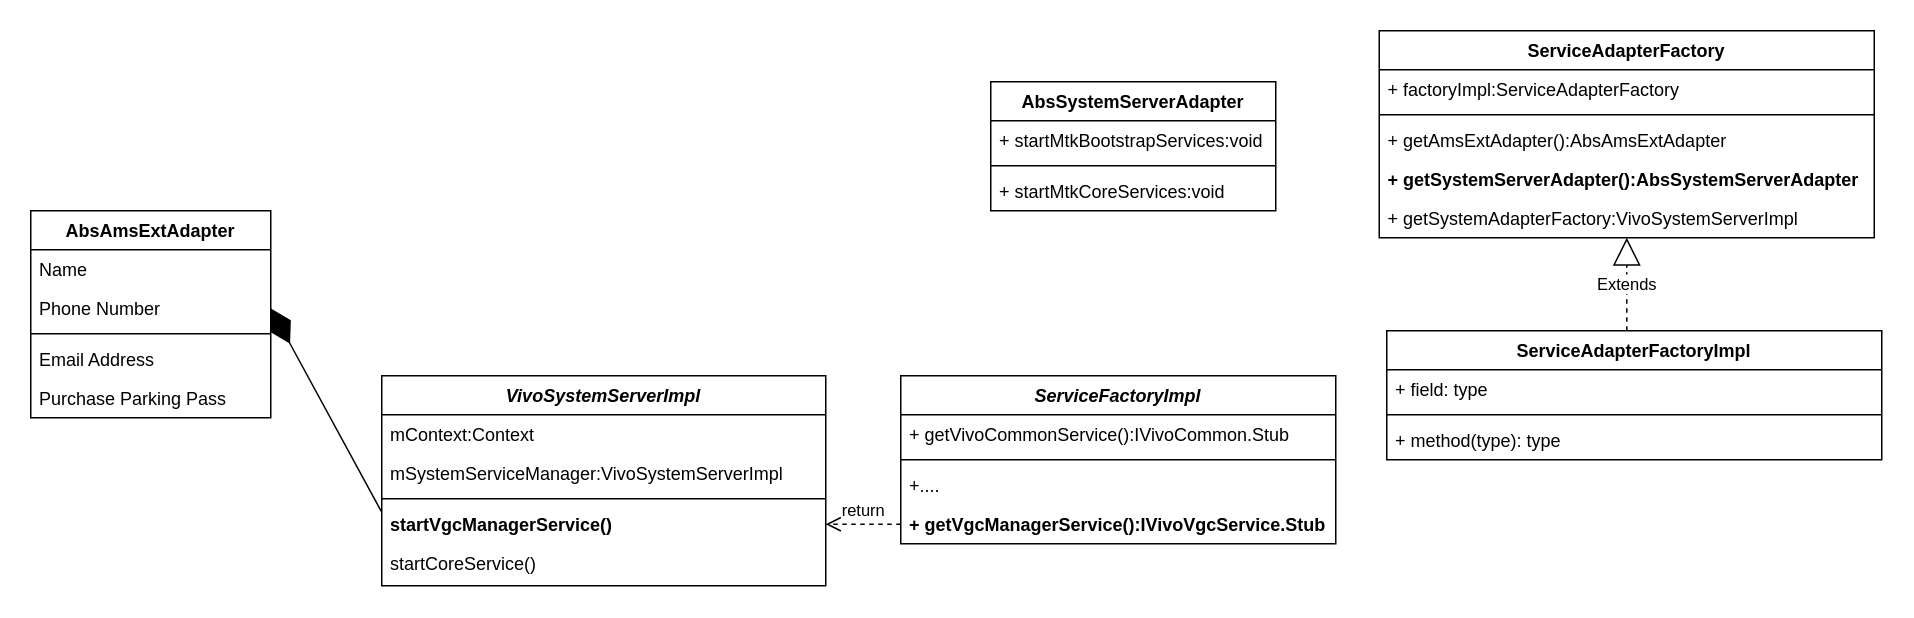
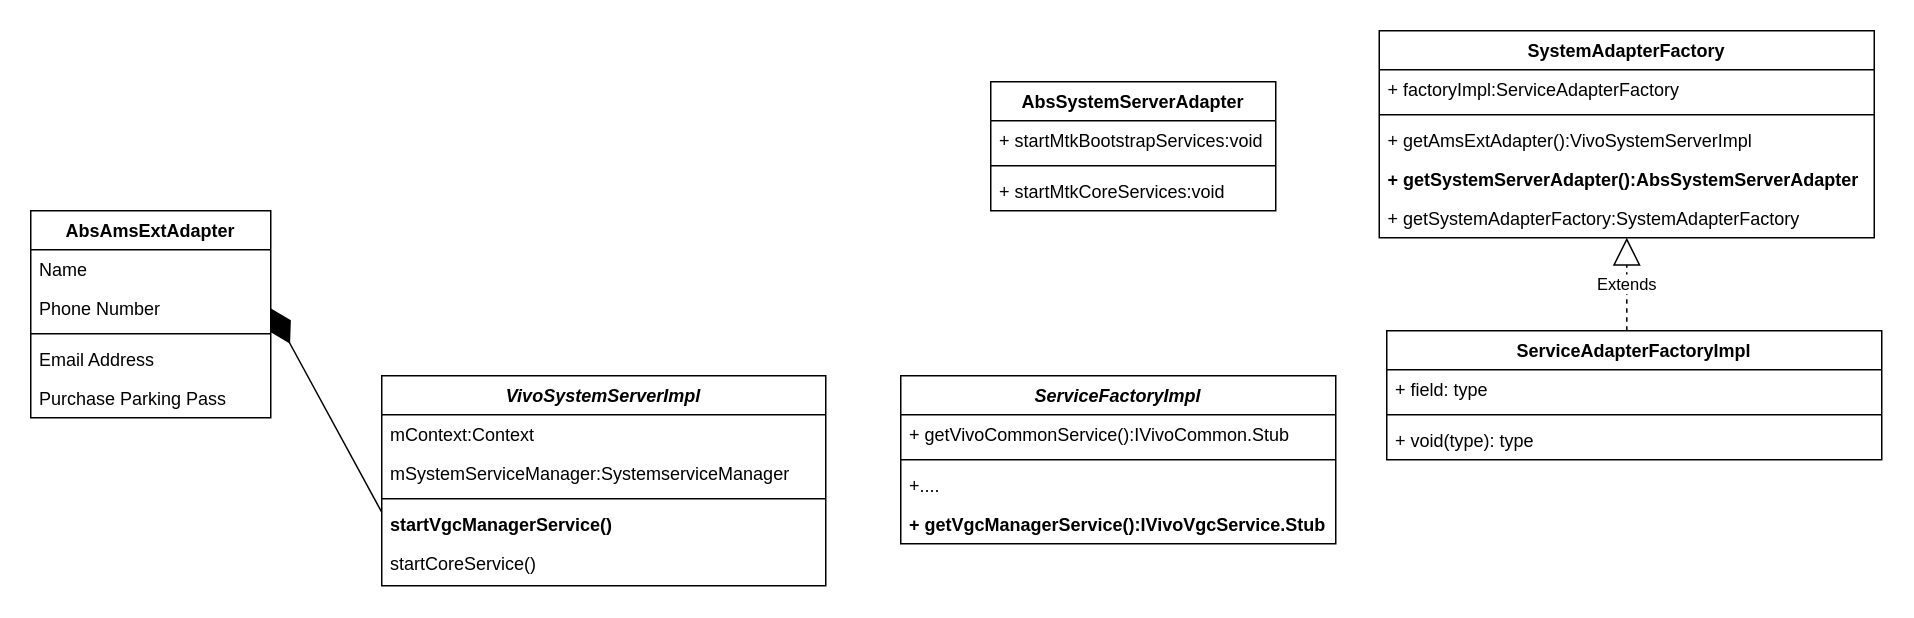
- <mxCell id="15" value="ServiceAdapterFactory" style="swimlane;fontStyle=1;align=center;verticalAlign=top;childLayout=stackLayout;horizontal=1;startSize=26;horizontalStack=0;resizeParent=1;resizeParentMax=0;resizeLast=0;collapsible=1;marginBottom=0;" vertex="1" parent="1"><mxGeometry x="919" y="20" width="330" height="138" as="geometry" /></mxCell>
+ <mxCell id="15" value="SystemAdapterFactory" style="swimlane;fontStyle=1;align=center;verticalAlign=top;childLayout=stackLayout;horizontal=1;startSize=26;horizontalStack=0;resizeParent=1;resizeParentMax=0;resizeLast=0;collapsible=1;marginBottom=0;" vertex="1" parent="1"><mxGeometry x="919" y="20" width="330" height="138" as="geometry" /></mxCell>
- <mxCell id="18" value="+ getAmsExtAdapter():AbsAmsExtAdapter" style="text;strokeColor=none;fillColor=none;align=left;verticalAlign=top;spacingLeft=4;spacingRight=4;overflow=hidden;rotatable=0;points=[[0,0.5],[1,0.5]];portConstraint=eastwest;" vertex="1" parent="15"><mxGeometry y="60" width="330" height="26" as="geometry" /></mxCell>
+ <mxCell id="18" value="+ getAmsExtAdapter():VivoSystemServerImpl" style="text;strokeColor=none;fillColor=none;align=left;verticalAlign=top;spacingLeft=4;spacingRight=4;overflow=hidden;rotatable=0;points=[[0,0.5],[1,0.5]];portConstraint=eastwest;" vertex="1" parent="15"><mxGeometry y="60" width="330" height="26" as="geometry" /></mxCell>
- <mxCell id="20" value="+ getSystemAdapterFactory:VivoSystemServerImpl" style="text;strokeColor=none;fillColor=none;align=left;verticalAlign=top;spacingLeft=4;spacingRight=4;overflow=hidden;rotatable=0;points=[[0,0.5],[1,0.5]];portConstraint=eastwest;" vertex="1" parent="15"><mxGeometry y="112" width="330" height="26" as="geometry" /></mxCell>
+ <mxCell id="20" value="+ getSystemAdapterFactory:SystemAdapterFactory" style="text;strokeColor=none;fillColor=none;align=left;verticalAlign=top;spacingLeft=4;spacingRight=4;overflow=hidden;rotatable=0;points=[[0,0.5],[1,0.5]];portConstraint=eastwest;" vertex="1" parent="15"><mxGeometry y="112" width="330" height="26" as="geometry" /></mxCell>
- <mxCell id="29" value="+ method(type): type" style="text;strokeColor=none;fillColor=none;align=left;verticalAlign=top;spacingLeft=4;spacingRight=4;overflow=hidden;rotatable=0;points=[[0,0.5],[1,0.5]];portConstraint=eastwest;" vertex="1" parent="26"><mxGeometry y="60" width="330" height="26" as="geometry" /></mxCell>
+ <mxCell id="29" value="+ void(type): type" style="text;strokeColor=none;fillColor=none;align=left;verticalAlign=top;spacingLeft=4;spacingRight=4;overflow=hidden;rotatable=0;points=[[0,0.5],[1,0.5]];portConstraint=eastwest;" vertex="1" parent="26"><mxGeometry y="60" width="330" height="26" as="geometry" /></mxCell>
- <mxCell id="10" value="mSystemServiceManager:VivoSystemServerImpl" style="text;align=left;verticalAlign=top;spacingLeft=4;spacingRight=4;overflow=hidden;rotatable=0;points=[[0,0.5],[1,0.5]];portConstraint=eastwest;rounded=0;shadow=0;html=0;" parent="8" vertex="1"><mxGeometry y="52" width="296" height="26" as="geometry" /></mxCell>
+ <mxCell id="10" value="mSystemServiceManager:SystemserviceManager" style="text;align=left;verticalAlign=top;spacingLeft=4;spacingRight=4;overflow=hidden;rotatable=0;points=[[0,0.5],[1,0.5]];portConstraint=eastwest;rounded=0;shadow=0;html=0;" parent="8" vertex="1"><mxGeometry y="52" width="296" height="26" as="geometry" /></mxCell>
- <mxCell id="35" value="return" style="html=1;verticalAlign=bottom;endArrow=open;dashed=1;endSize=8;rounded=0;" edge="1" parent="1" source="25" target="12"><mxGeometry relative="1" as="geometry"><mxPoint x="520" y="310" as="sourcePoint" /><mxPoint x="440" y="310" as="targetPoint" /></mxGeometry></mxCell>
